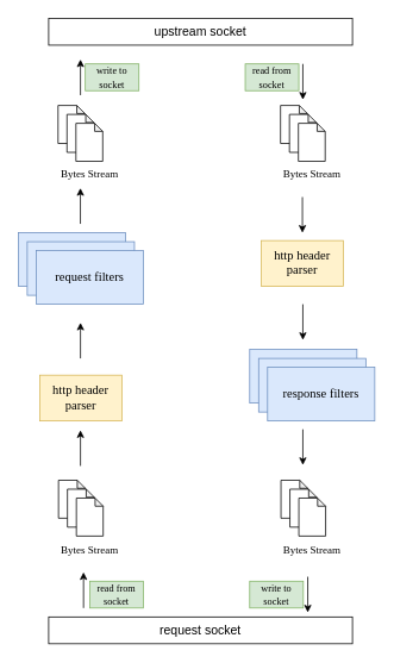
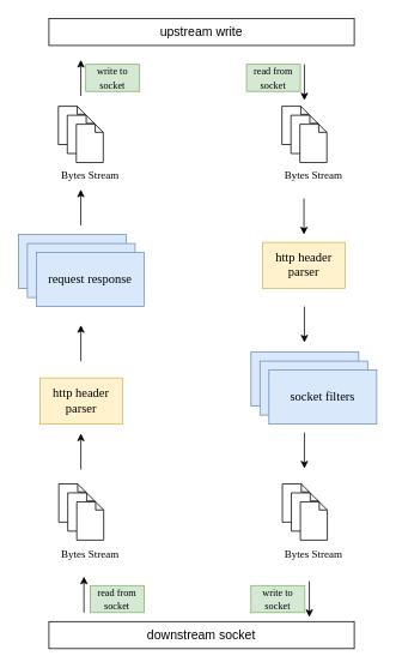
- <mxCell id="11" value="&lt;font style=&quot;font-size: 14px;&quot;&gt;upstream socket&lt;/font&gt;" style="rounded=0;whiteSpace=wrap;html=1;" vertex="1" parent="1"><mxGeometry x="54" y="20" width="340" height="30" as="geometry" /></mxCell>
+ <mxCell id="11" value="&lt;font style=&quot;font-size: 14px;&quot;&gt;upstream write&lt;/font&gt;" style="rounded=0;whiteSpace=wrap;html=1;" vertex="1" parent="1"><mxGeometry x="54" y="20" width="340" height="30" as="geometry" /></mxCell>
- <mxCell id="9" value="&lt;font style=&quot;font-size: 14px;&quot; face=&quot;Verdana&quot;&gt;request filters&lt;/font&gt;" style="rounded=0;whiteSpace=wrap;html=1;fillColor=#dae8fc;strokeColor=#6c8ebf;fontSize=15;" vertex="1" parent="1"><mxGeometry x="40" y="280" width="120" height="60" as="geometry" /></mxCell>
+ <mxCell id="9" value="&lt;font style=&quot;font-size: 14px;&quot; face=&quot;Verdana&quot;&gt;request response&lt;/font&gt;" style="rounded=0;whiteSpace=wrap;html=1;fillColor=#dae8fc;strokeColor=#6c8ebf;fontSize=15;" vertex="1" parent="1"><mxGeometry x="40" y="280" width="120" height="60" as="geometry" /></mxCell>
- <mxCell id="14" value="&lt;font style=&quot;font-size: 14px;&quot; face=&quot;Verdana&quot;&gt;response filters&lt;/font&gt;" style="rounded=0;whiteSpace=wrap;html=1;fillColor=#dae8fc;strokeColor=#6c8ebf;" vertex="1" parent="1"><mxGeometry x="299" y="410.62" width="120" height="60" as="geometry" /></mxCell>
+ <mxCell id="14" value="&lt;font style=&quot;font-size: 14px;&quot; face=&quot;Verdana&quot;&gt;socket filters&lt;/font&gt;" style="rounded=0;whiteSpace=wrap;html=1;fillColor=#dae8fc;strokeColor=#6c8ebf;" vertex="1" parent="1"><mxGeometry x="299" y="410.62" width="120" height="60" as="geometry" /></mxCell>
- <mxCell id="2" value="&lt;font style=&quot;font-size: 14px;&quot;&gt;request socket&lt;/font&gt;" style="rounded=0;whiteSpace=wrap;html=1;" vertex="1" parent="1"><mxGeometry x="54" y="690" width="340" height="30" as="geometry" /></mxCell>
+ <mxCell id="2" value="&lt;font style=&quot;font-size: 14px;&quot;&gt;downstream socket&lt;/font&gt;" style="rounded=0;whiteSpace=wrap;html=1;" vertex="1" parent="1"><mxGeometry x="54" y="690" width="340" height="30" as="geometry" /></mxCell>
